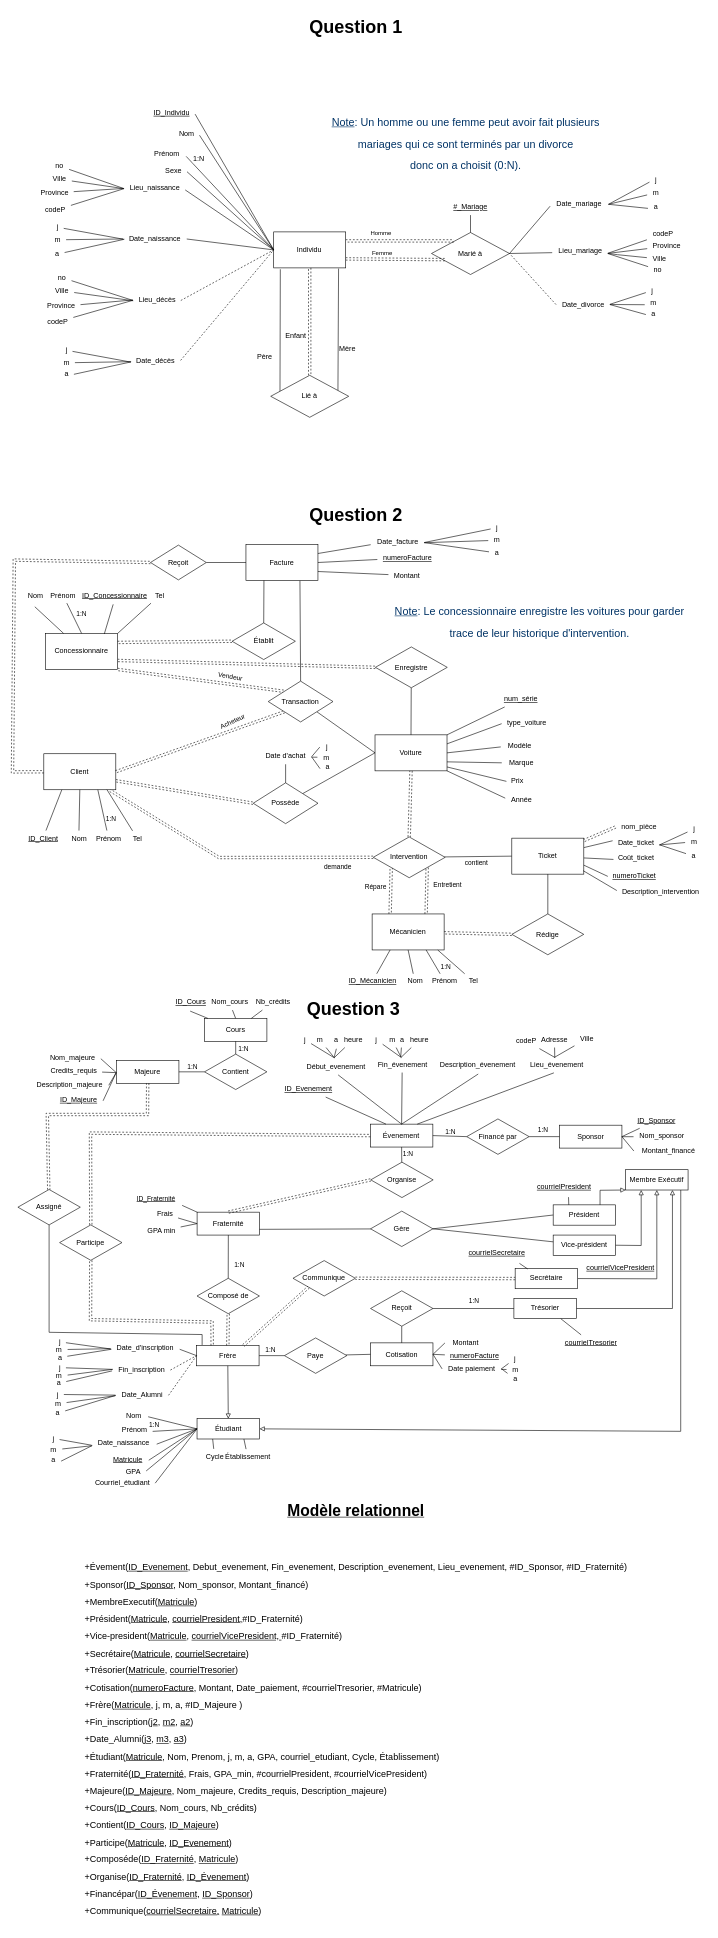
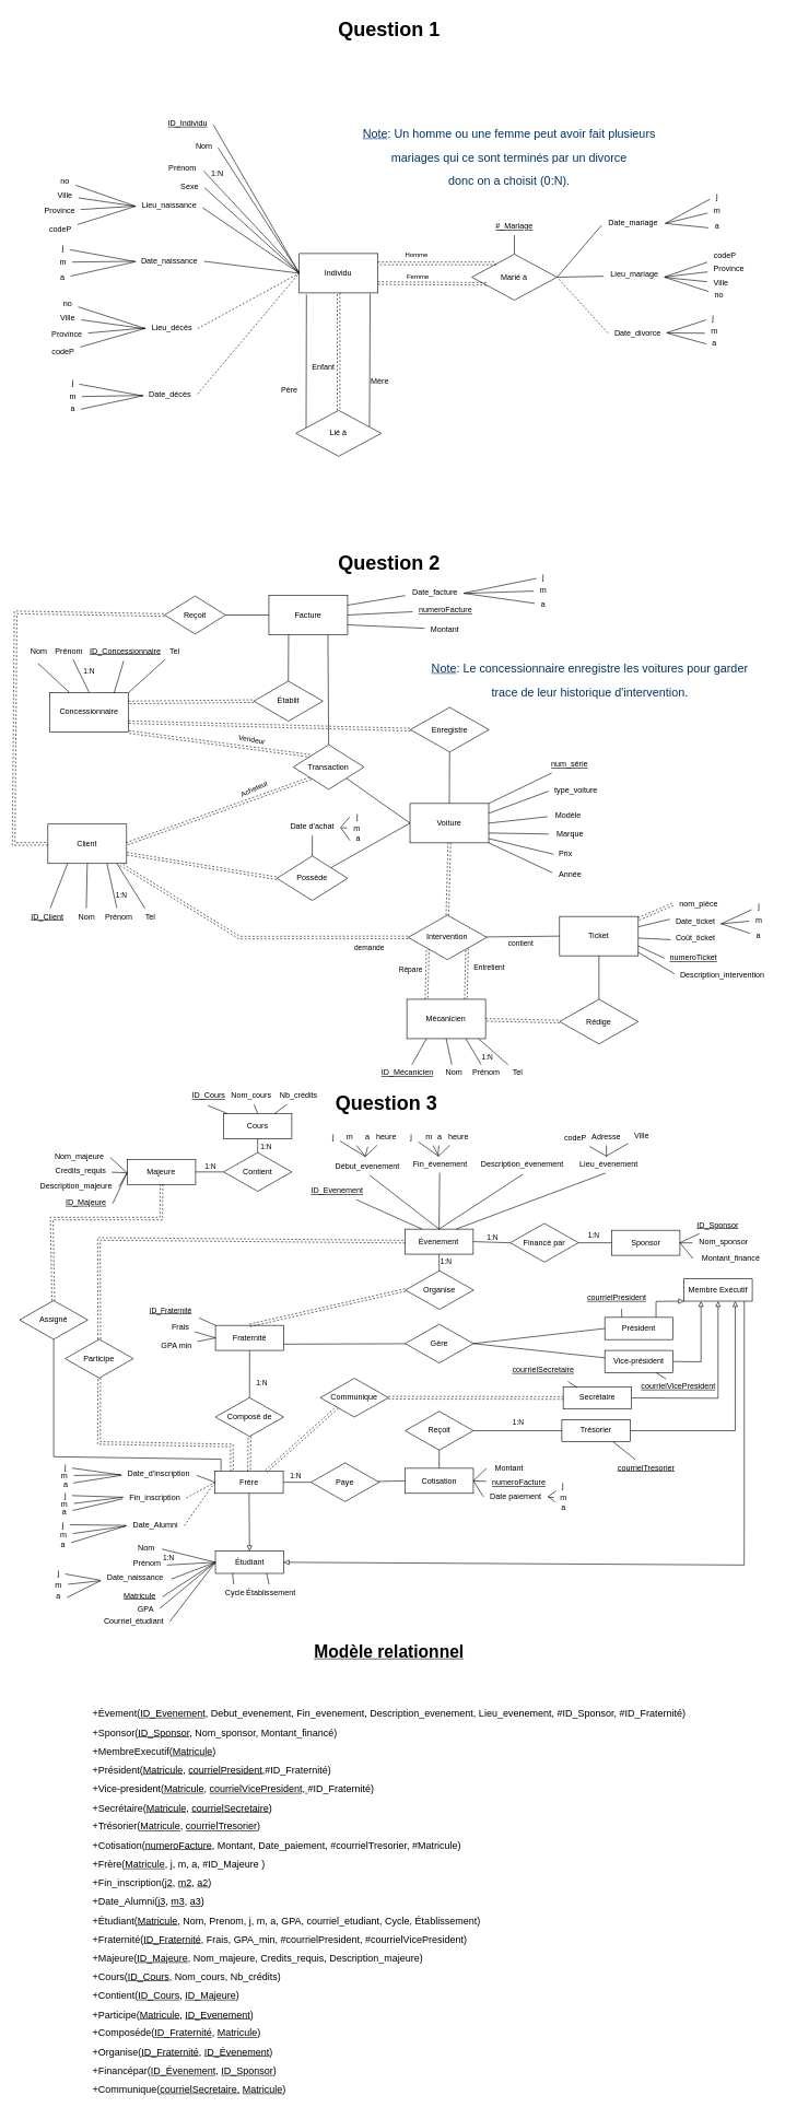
+ <mxCell id="366" style="edgeStyle=none;rounded=0;orthogonalLoop=1;jettySize=auto;html=1;entryX=0.361;entryY=0.038;entryDx=0;entryDy=0;endArrow=none;endFill=0;exitX=0.75;exitY=1;exitDx=0;exitDy=0;entryPerimeter=0;" parent="1" source="206" target="365" edge="1"><mxGeometry relative="1" as="geometry"><mxPoint x="756.2" y="2090.934" as="sourcePoint" /><mxPoint x="735.367" y="2111.766" as="targetPoint" /></mxGeometry></mxCell>
